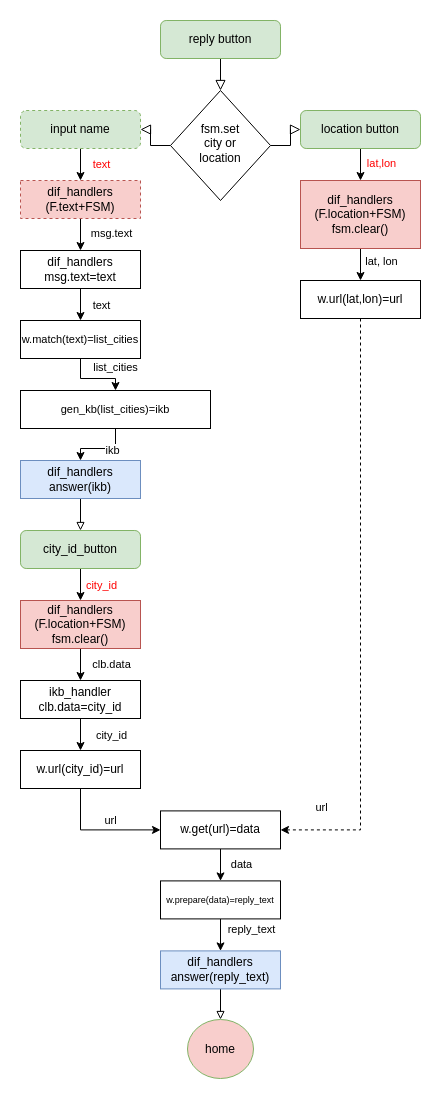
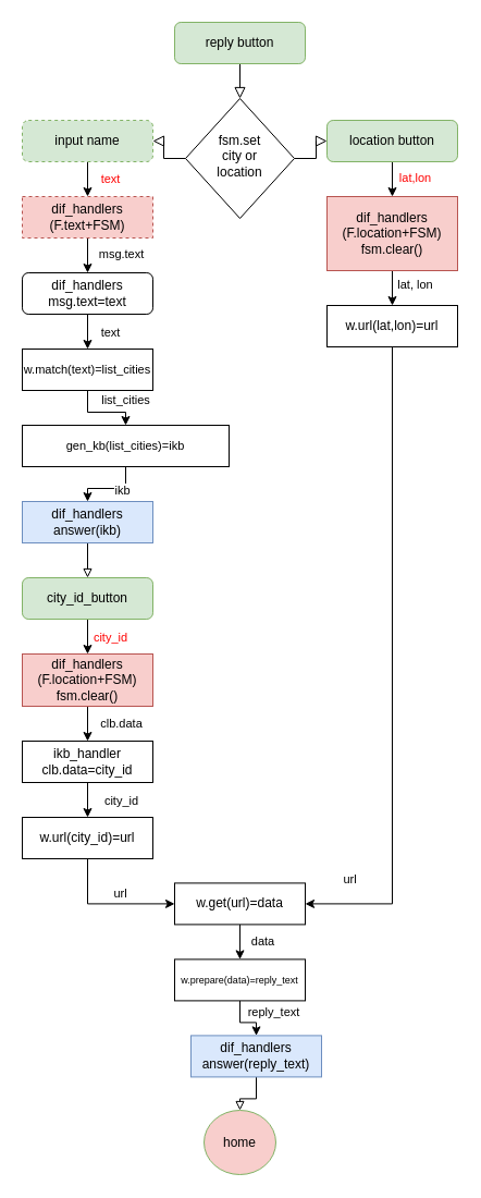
- <mxCell id="32" value="dif_handlers&lt;br&gt;msg.text=text" style="rounded=0;whiteSpace=wrap;html=1;glass=0;strokeWidth=1;shadow=0;" vertex="1" parent="1"><mxGeometry x="20" y="250" width="120" height="38" as="geometry" /></mxCell>
+ <mxCell id="32" value="dif_handlers&lt;br&gt;msg.text=text" style="whiteSpace=wrap;html=1;glass=0;strokeWidth=1;shadow=0;rounded=1;" vertex="1" parent="1"><mxGeometry x="20" y="250" width="120" height="38" as="geometry" /></mxCell>
- <mxCell id="19" style="edgeStyle=orthogonalEdgeStyle;rounded=0;orthogonalLoop=1;jettySize=auto;html=1;entryX=1;entryY=0.5;entryDx=0;entryDy=0;exitX=0.5;exitY=1;exitDx=0;exitDy=0;dashed=1;" edge="1" parent="1" source="21" target="24"><mxGeometry relative="1" as="geometry"><mxPoint x="220" y="270" as="targetPoint" /></mxGeometry></mxCell>
+ <mxCell id="19" style="edgeStyle=orthogonalEdgeStyle;rounded=0;orthogonalLoop=1;jettySize=auto;html=1;entryX=1;entryY=0.5;entryDx=0;entryDy=0;exitX=0.5;exitY=1;exitDx=0;exitDy=0;" edge="1" parent="1" source="21" target="24"><mxGeometry relative="1" as="geometry"><mxPoint x="220" y="270" as="targetPoint" /></mxGeometry></mxCell>
- <mxCell id="29" value="dif_handlers&lt;br&gt;answer(reply_text)" style="rounded=0;whiteSpace=wrap;html=1;glass=0;strokeWidth=1;shadow=0;fillColor=#dae8fc;strokeColor=#6c8ebf;" vertex="1" parent="1"><mxGeometry x="160" y="950.4" width="120" height="38" as="geometry" /></mxCell>
+ <mxCell id="29" value="dif_handlers&lt;br&gt;answer(reply_text)" style="rounded=0;whiteSpace=wrap;html=1;glass=0;strokeWidth=1;shadow=0;fillColor=#dae8fc;strokeColor=#6c8ebf;" vertex="1" parent="1"><mxGeometry x="175" y="950.4" width="120" height="38" as="geometry" /></mxCell>
